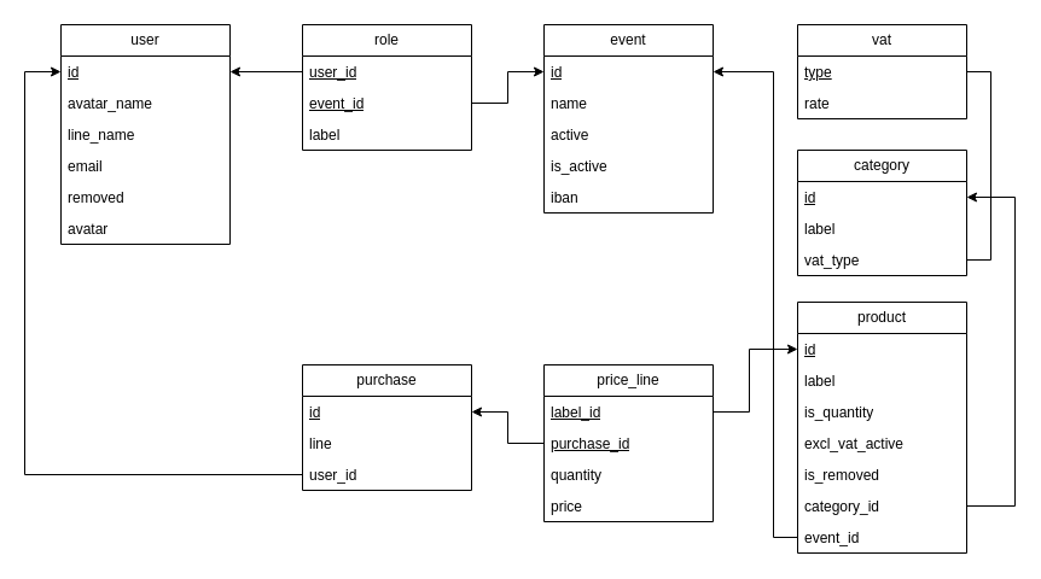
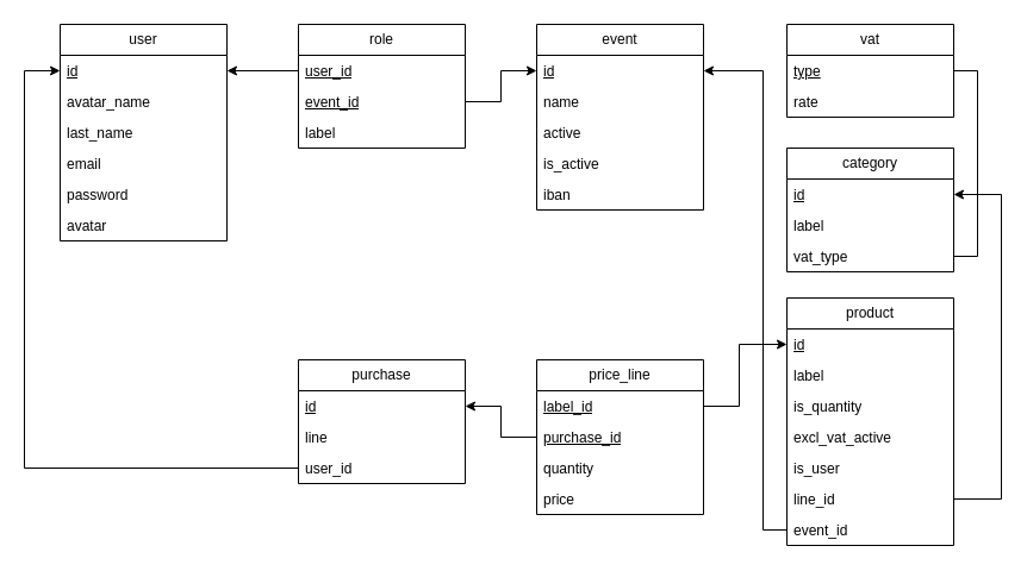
- <mxCell id="5" value="line_name" style="text;strokeColor=none;fillColor=none;align=left;verticalAlign=top;spacingLeft=4;spacingRight=4;overflow=hidden;rotatable=0;points=[[0,0.5],[1,0.5]];portConstraint=eastwest;whiteSpace=wrap;html=1;" parent="2" vertex="1"><mxGeometry y="78" width="140" height="26" as="geometry" /></mxCell>
+ <mxCell id="5" value="last_name" style="text;strokeColor=none;fillColor=none;align=left;verticalAlign=top;spacingLeft=4;spacingRight=4;overflow=hidden;rotatable=0;points=[[0,0.5],[1,0.5]];portConstraint=eastwest;whiteSpace=wrap;html=1;" parent="2" vertex="1"><mxGeometry y="78" width="140" height="26" as="geometry" /></mxCell>
- <mxCell id="7" value="removed" style="text;strokeColor=none;fillColor=none;align=left;verticalAlign=top;spacingLeft=4;spacingRight=4;overflow=hidden;rotatable=0;points=[[0,0.5],[1,0.5]];portConstraint=eastwest;whiteSpace=wrap;html=1;" parent="2" vertex="1"><mxGeometry y="130" width="140" height="26" as="geometry" /></mxCell>
+ <mxCell id="7" value="password" style="text;strokeColor=none;fillColor=none;align=left;verticalAlign=top;spacingLeft=4;spacingRight=4;overflow=hidden;rotatable=0;points=[[0,0.5],[1,0.5]];portConstraint=eastwest;whiteSpace=wrap;html=1;" parent="2" vertex="1"><mxGeometry y="130" width="140" height="26" as="geometry" /></mxCell>
- <mxCell id="24" value="is_removed" style="text;strokeColor=none;fillColor=none;align=left;verticalAlign=top;spacingLeft=4;spacingRight=4;overflow=hidden;rotatable=0;points=[[0,0.5],[1,0.5]];portConstraint=eastwest;whiteSpace=wrap;html=1;" parent="19" vertex="1"><mxGeometry y="130" width="140" height="26" as="geometry" /></mxCell>
+ <mxCell id="24" value="is_user" style="text;strokeColor=none;fillColor=none;align=left;verticalAlign=top;spacingLeft=4;spacingRight=4;overflow=hidden;rotatable=0;points=[[0,0.5],[1,0.5]];portConstraint=eastwest;whiteSpace=wrap;html=1;" parent="19" vertex="1"><mxGeometry y="130" width="140" height="26" as="geometry" /></mxCell>
- <mxCell id="25" value="category_id" style="text;strokeColor=none;fillColor=none;align=left;verticalAlign=top;spacingLeft=4;spacingRight=4;overflow=hidden;rotatable=0;points=[[0,0.5],[1,0.5]];portConstraint=eastwest;whiteSpace=wrap;html=1;" vertex="1" parent="19"><mxGeometry y="156" width="140" height="26" as="geometry" /></mxCell>
+ <mxCell id="25" value="line_id" style="text;strokeColor=none;fillColor=none;align=left;verticalAlign=top;spacingLeft=4;spacingRight=4;overflow=hidden;rotatable=0;points=[[0,0.5],[1,0.5]];portConstraint=eastwest;whiteSpace=wrap;html=1;" vertex="1" parent="19"><mxGeometry y="156" width="140" height="26" as="geometry" /></mxCell>
